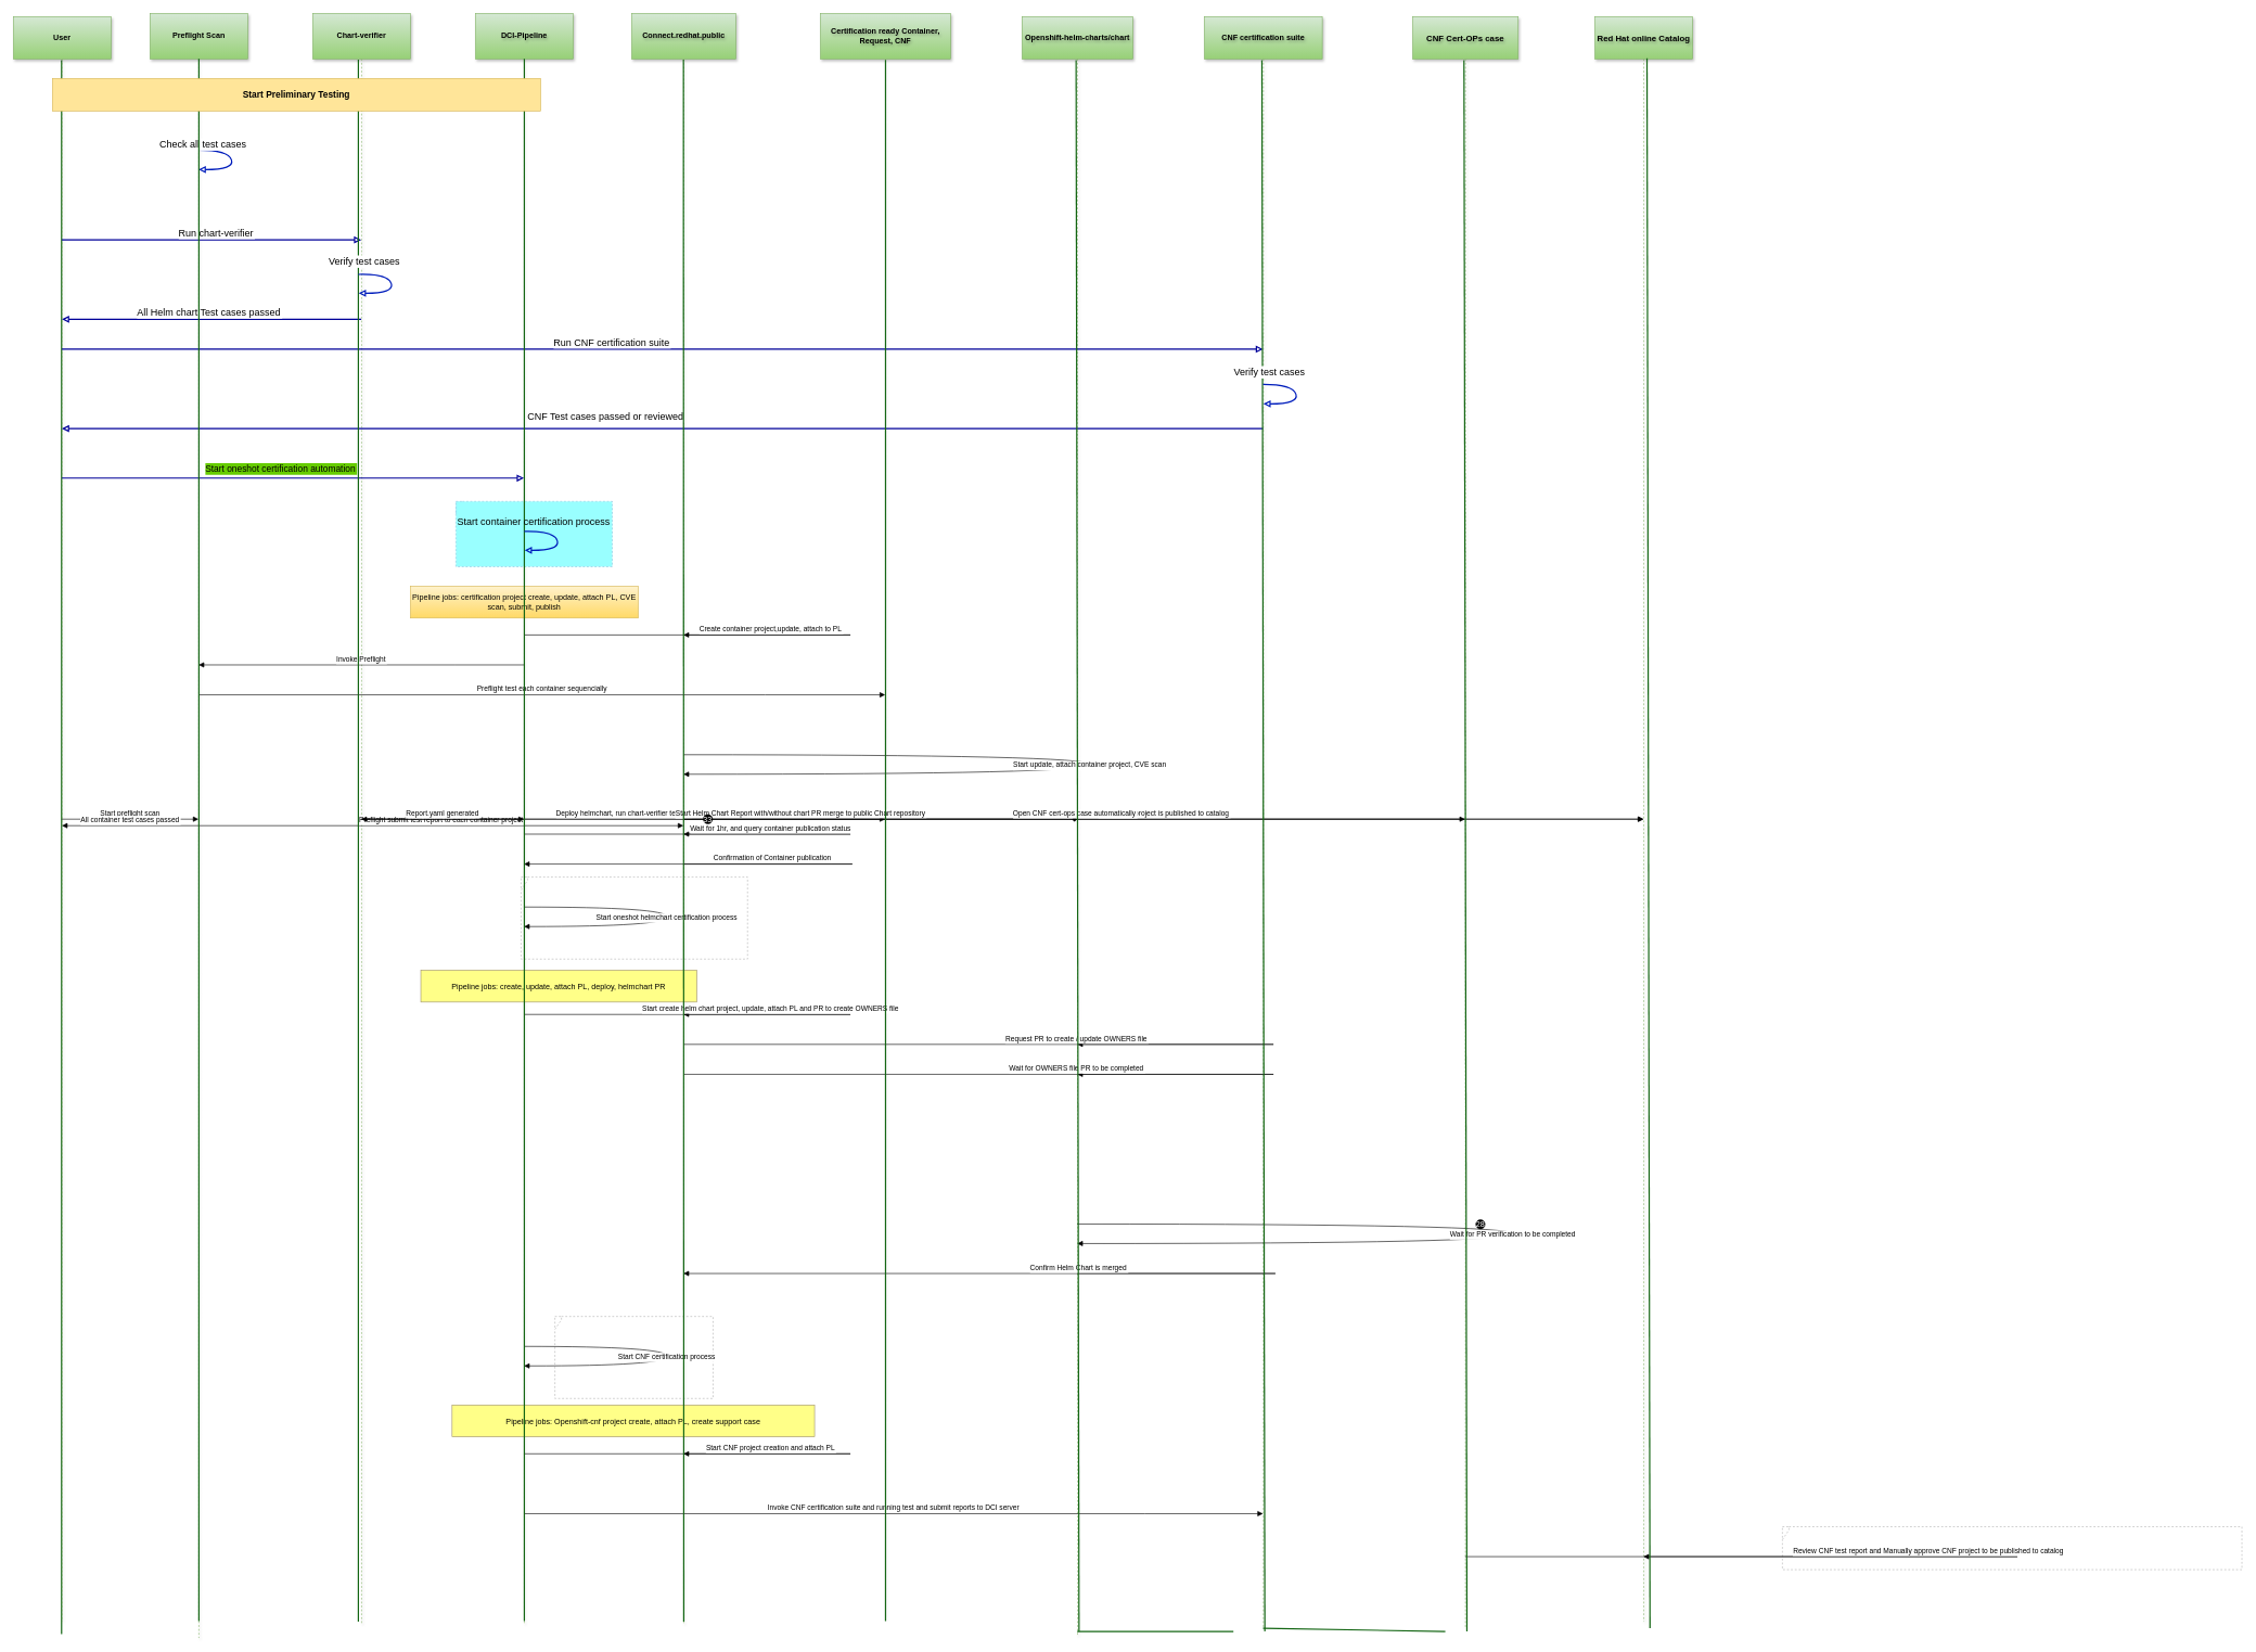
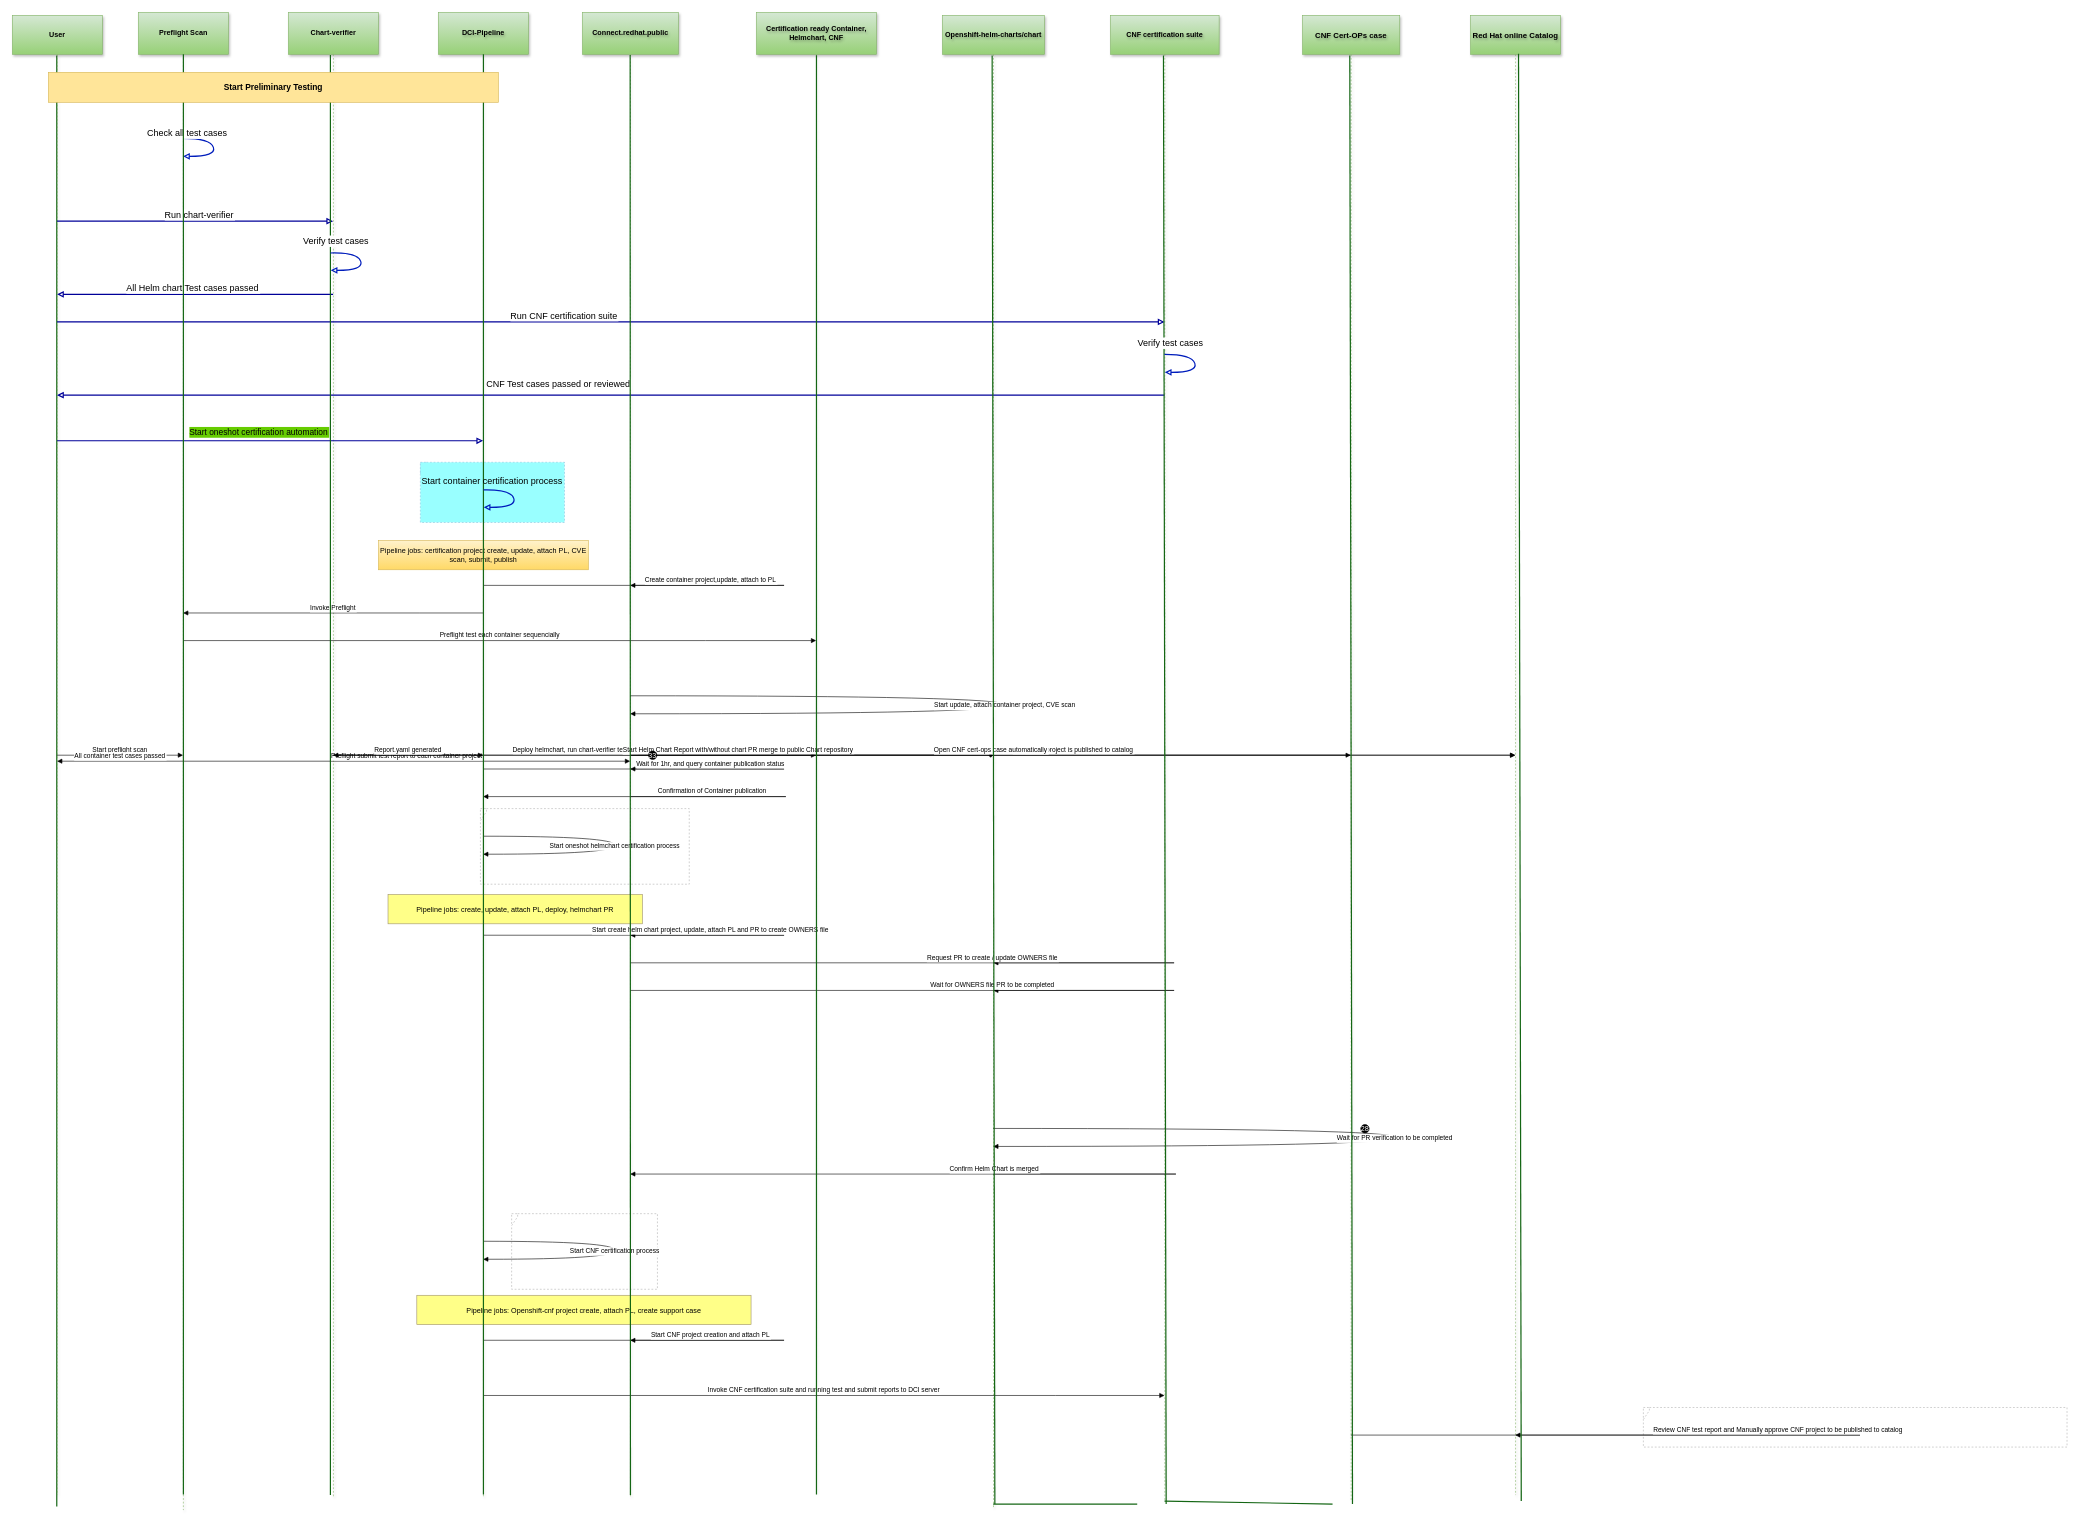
- <mxCell id="8" value="Certification ready Container, Request, CNF" style="shape=umlLifeline;perimeter=lifelinePerimeter;whiteSpace=wrap;container=1;dropTarget=0;collapsible=0;recursiveResize=0;outlineConnect=0;portConstraint=eastwest;newEdgeStyle={&quot;edgeStyle&quot;:&quot;elbowEdgeStyle&quot;,&quot;elbow&quot;:&quot;vertical&quot;,&quot;curved&quot;:0,&quot;rounded&quot;:0};size=70;fillColor=#d5e8d4;gradientColor=#97d077;strokeColor=#82b366;fontStyle=1;textShadow=1;shadow=1;" vertex="1" parent="1"><mxGeometry x="1260" y="20" width="200" height="2466" as="geometry" /></mxCell>
+ <mxCell id="8" value="Certification ready Container, Helmchart, CNF" style="shape=umlLifeline;perimeter=lifelinePerimeter;whiteSpace=wrap;container=1;dropTarget=0;collapsible=0;recursiveResize=0;outlineConnect=0;portConstraint=eastwest;newEdgeStyle={&quot;edgeStyle&quot;:&quot;elbowEdgeStyle&quot;,&quot;elbow&quot;:&quot;vertical&quot;,&quot;curved&quot;:0,&quot;rounded&quot;:0};size=70;fillColor=#d5e8d4;gradientColor=#97d077;strokeColor=#82b366;fontStyle=1;textShadow=1;shadow=1;" vertex="1" parent="1"><mxGeometry x="1260" y="20" width="200" height="2466" as="geometry" /></mxCell>
